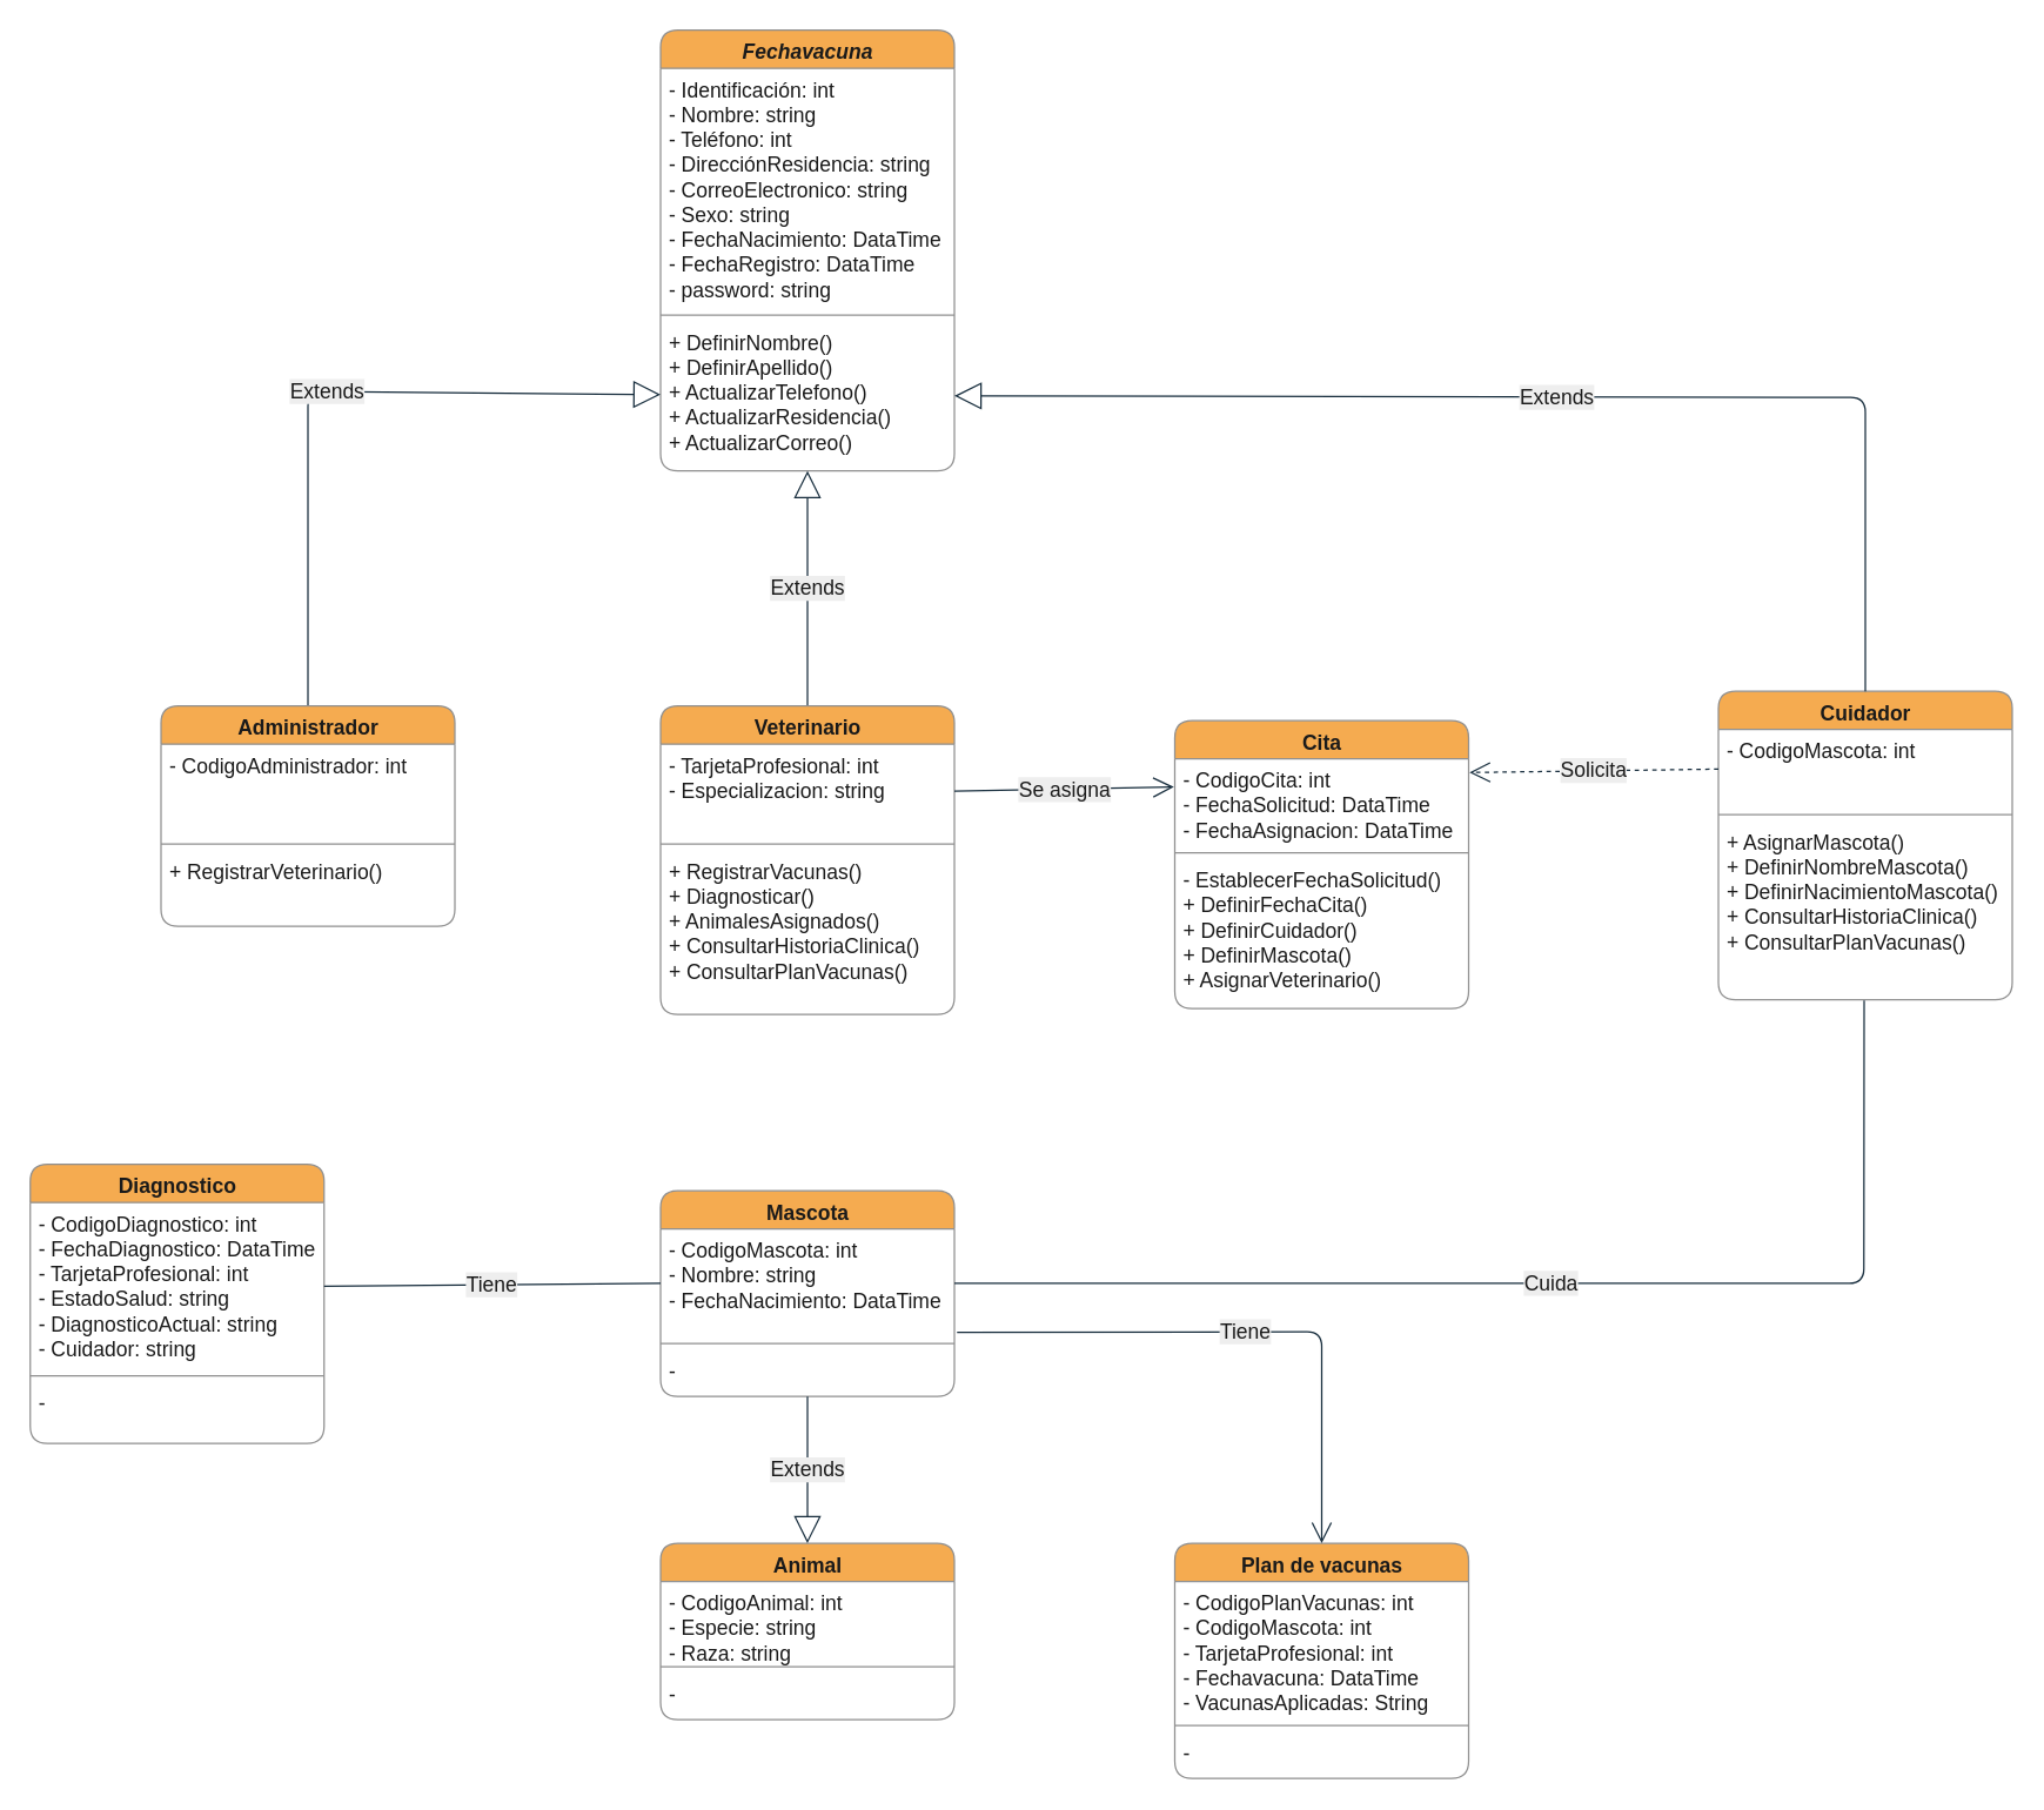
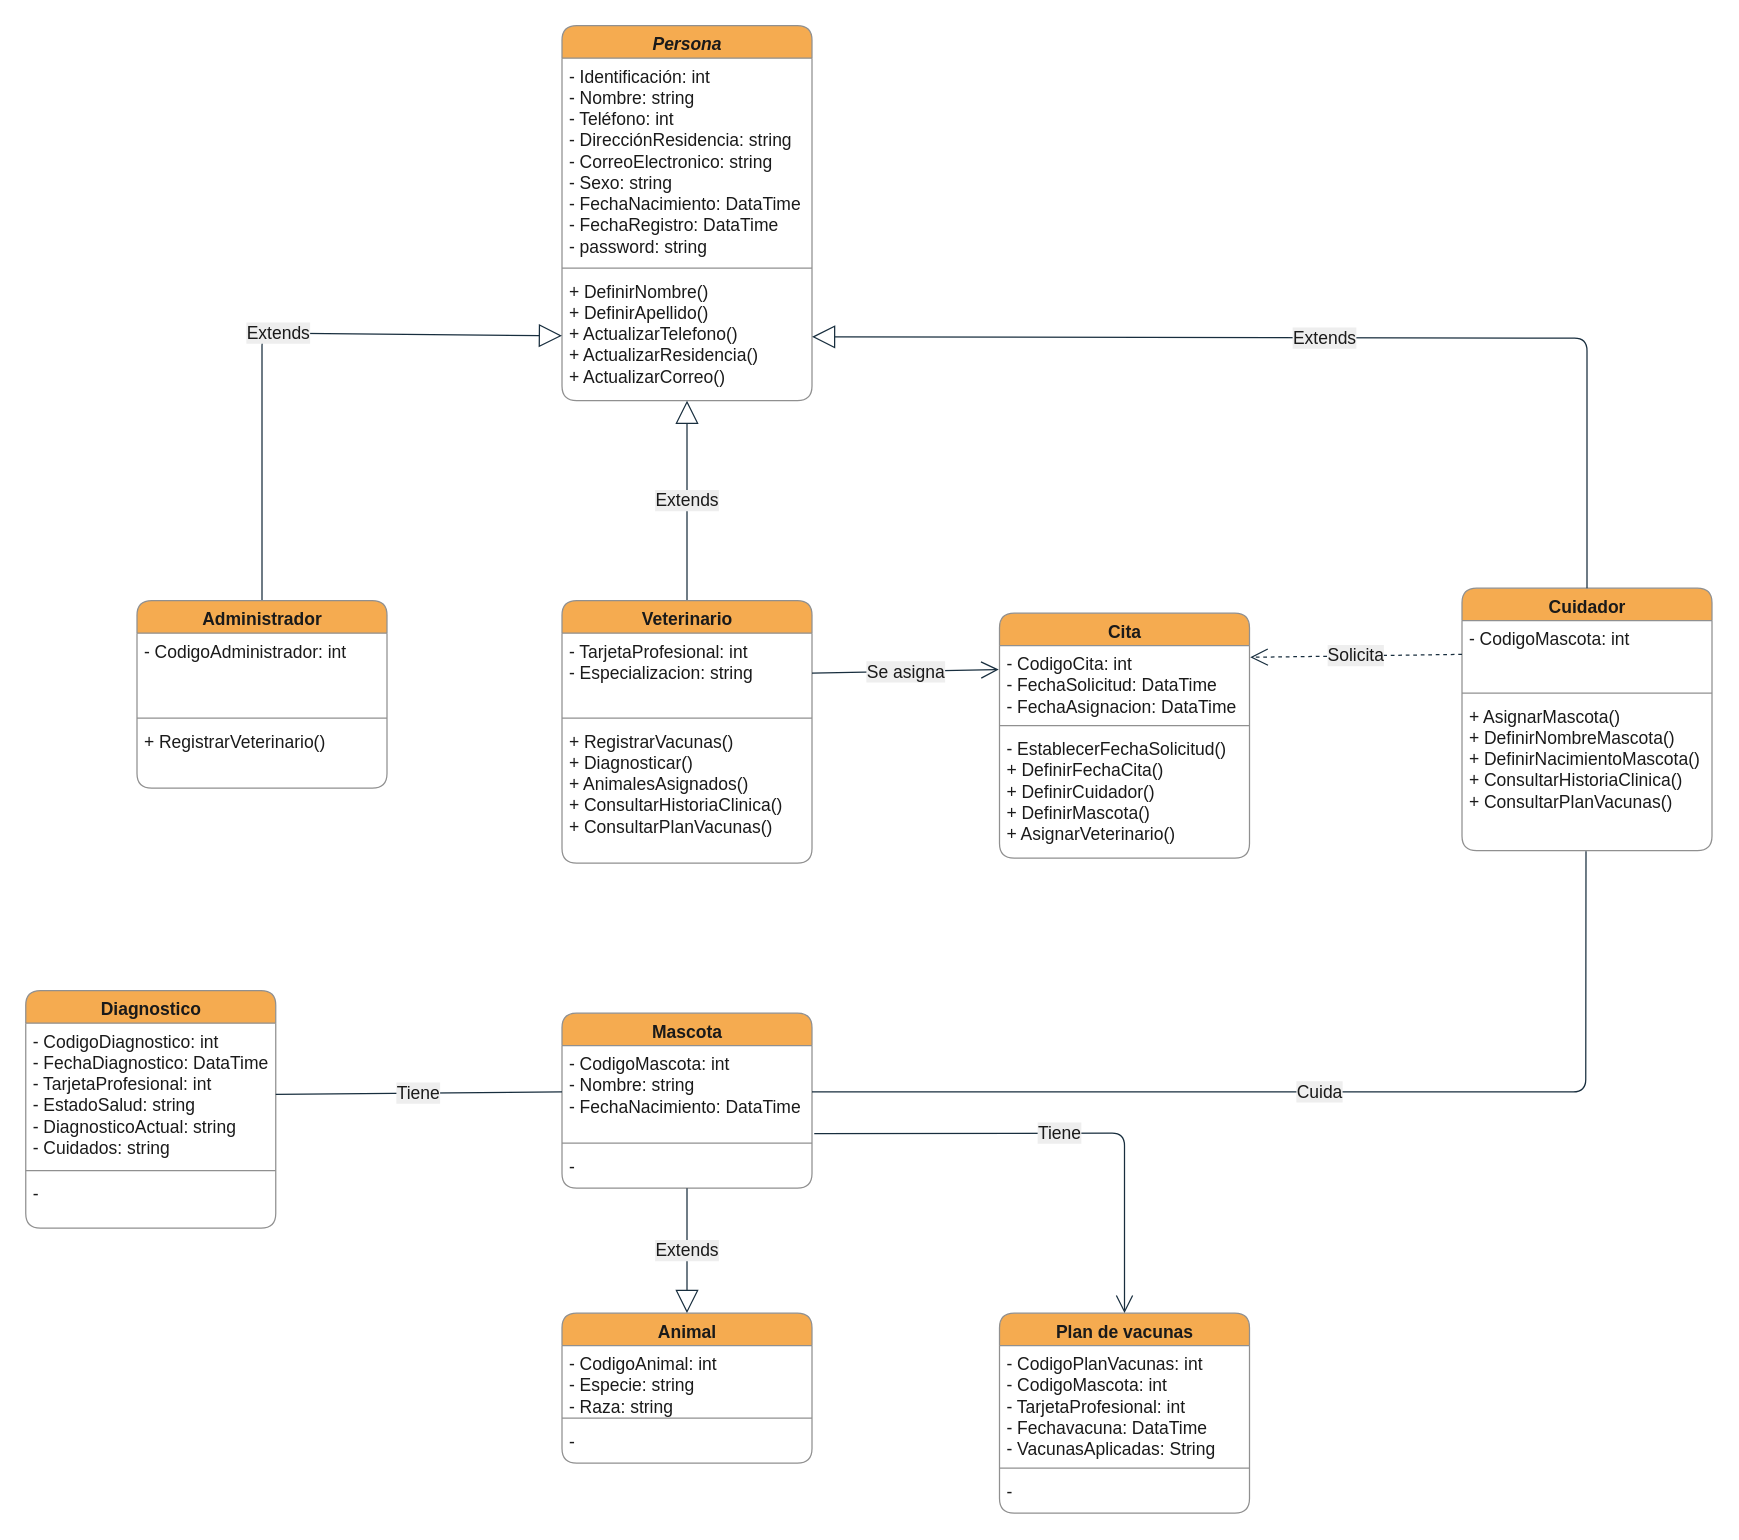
- <mxCell id="2" value="&lt;i&gt;Fechavacuna&lt;/i&gt;" style="swimlane;fontStyle=1;align=center;verticalAlign=top;childLayout=stackLayout;horizontal=1;startSize=26;horizontalStack=0;resizeParent=1;resizeParentMax=0;resizeLast=0;collapsible=1;marginBottom=0;fontSize=14;html=1;rounded=1;fillColor=#F5AB50;strokeColor=#909090;fontColor=#1A1A1A;" parent="1" vertex="1"><mxGeometry x="449" y="20" width="200" height="300" as="geometry" /></mxCell>
+ <mxCell id="2" value="&lt;i&gt;Persona&lt;/i&gt;" style="swimlane;fontStyle=1;align=center;verticalAlign=top;childLayout=stackLayout;horizontal=1;startSize=26;horizontalStack=0;resizeParent=1;resizeParentMax=0;resizeLast=0;collapsible=1;marginBottom=0;fontSize=14;html=1;rounded=1;fillColor=#F5AB50;strokeColor=#909090;fontColor=#1A1A1A;" parent="1" vertex="1"><mxGeometry x="449" y="20" width="200" height="300" as="geometry" /></mxCell>
- <mxCell id="38" value="- CodigoDiagnostico: int&#10;- FechaDiagnostico: DataTime&#10;- TarjetaProfesional: int&#10;- EstadoSalud: string&#10;- DiagnosticoActual: string&#10;- Cuidador: string" style="text;strokeColor=none;fillColor=none;align=left;verticalAlign=top;spacingLeft=4;spacingRight=4;overflow=hidden;rotatable=0;points=[[0,0.5],[1,0.5]];portConstraint=eastwest;fontSize=14;rounded=1;fontColor=#1A1A1A;" parent="37" vertex="1"><mxGeometry y="26" width="200" height="114" as="geometry" /></mxCell>
+ <mxCell id="38" value="- CodigoDiagnostico: int&#10;- FechaDiagnostico: DataTime&#10;- TarjetaProfesional: int&#10;- EstadoSalud: string&#10;- DiagnosticoActual: string&#10;- Cuidados: string" style="text;strokeColor=none;fillColor=none;align=left;verticalAlign=top;spacingLeft=4;spacingRight=4;overflow=hidden;rotatable=0;points=[[0,0.5],[1,0.5]];portConstraint=eastwest;fontSize=14;rounded=1;fontColor=#1A1A1A;" parent="37" vertex="1"><mxGeometry y="26" width="200" height="114" as="geometry" /></mxCell>
